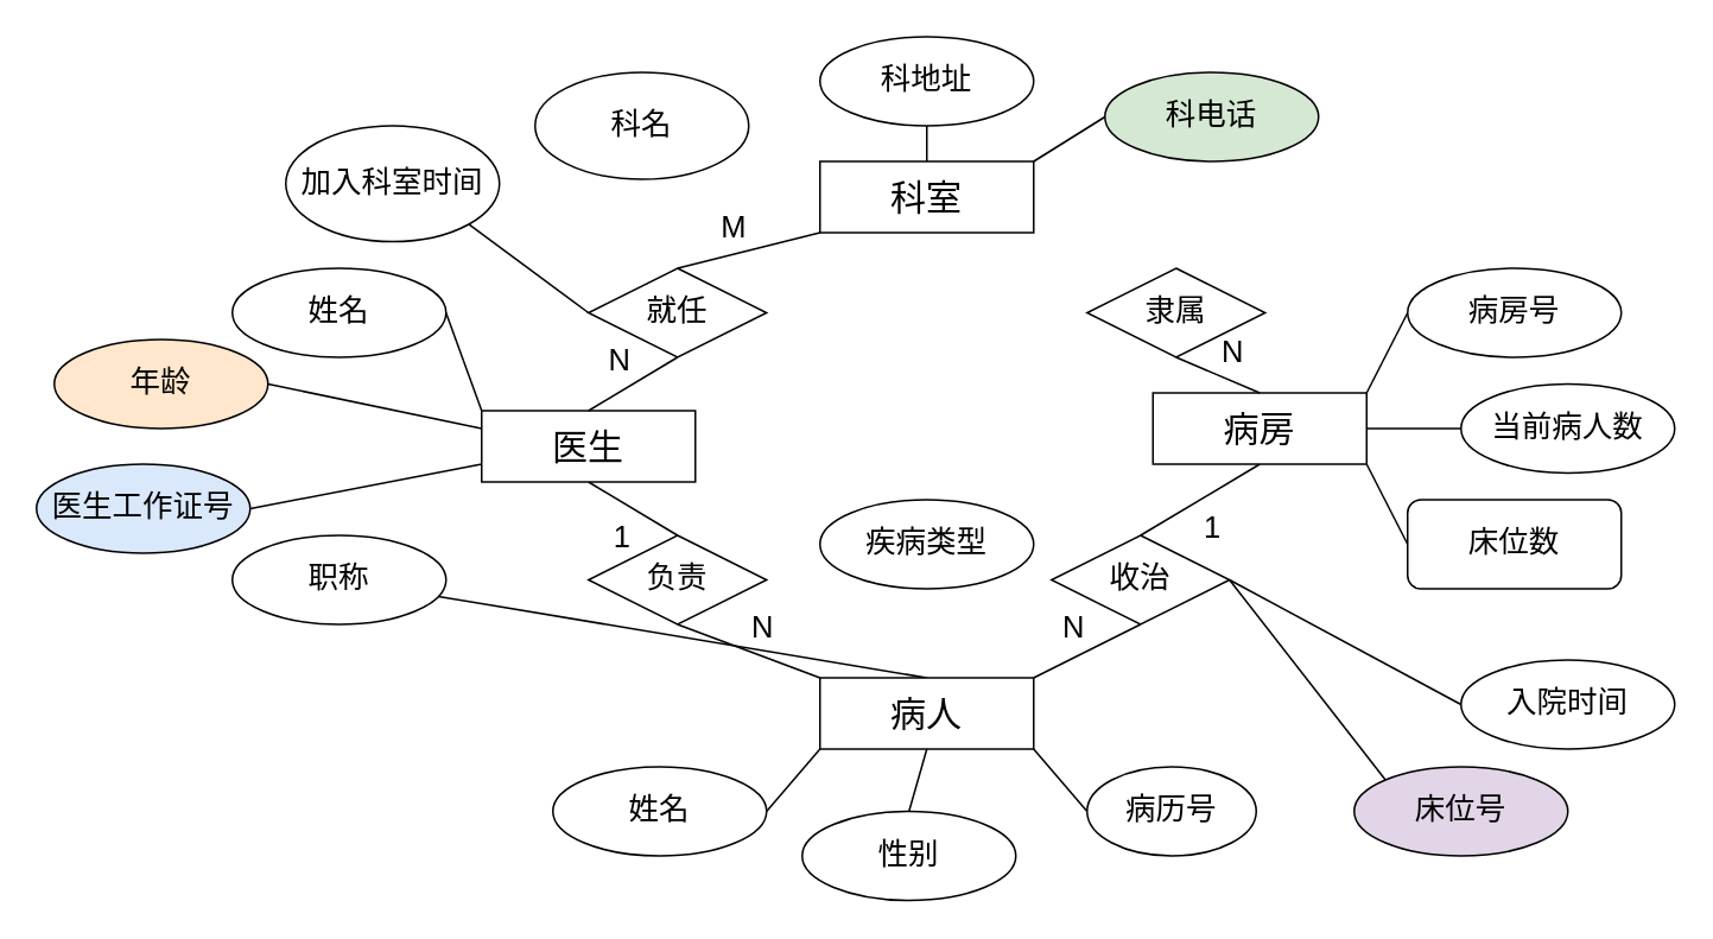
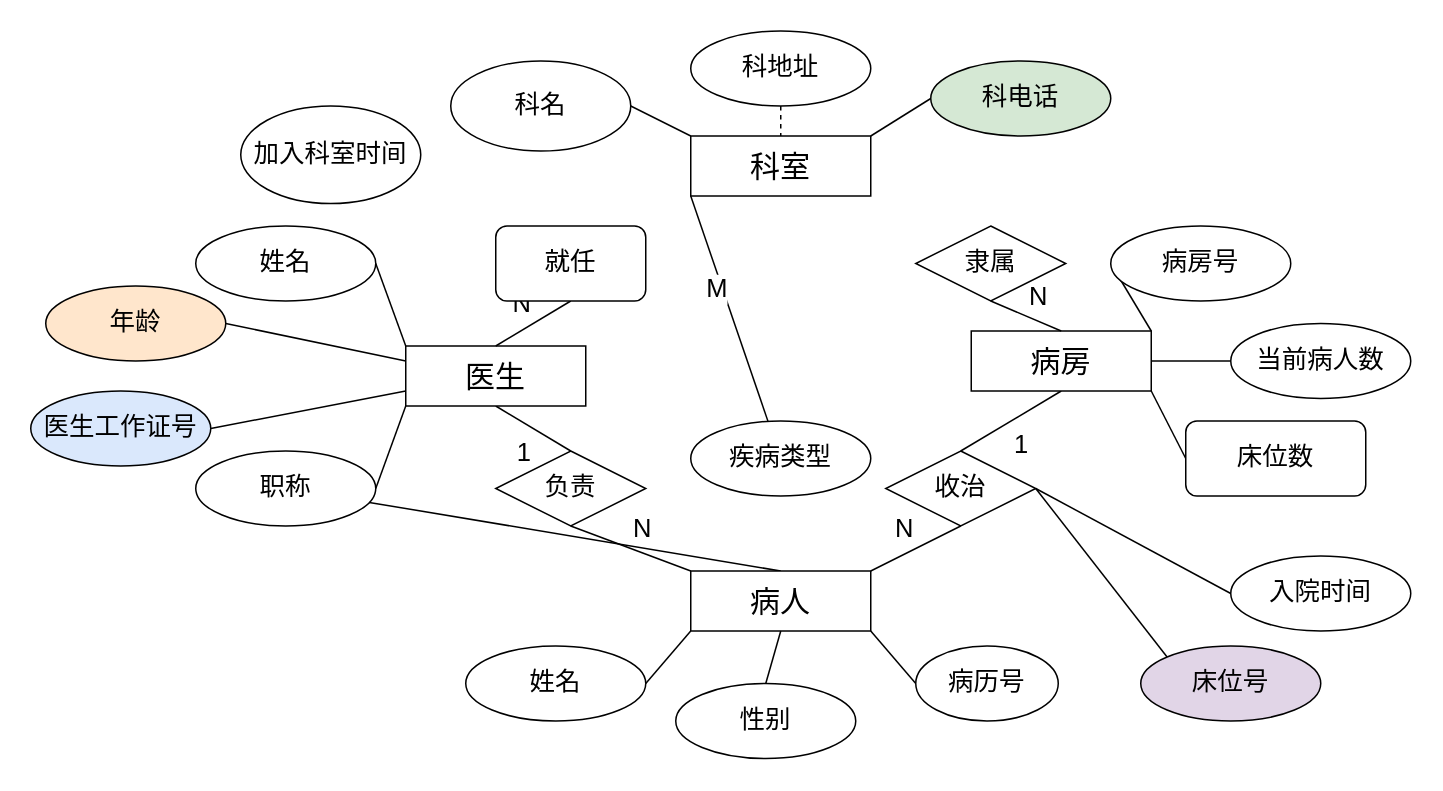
+ <mxCell id="3" style="edgeStyle=none;rounded=0;orthogonalLoop=1;jettySize=auto;html=1;exitX=0;exitY=0;exitDx=0;exitDy=0;entryX=1;entryY=0.5;entryDx=0;entryDy=0;endArrow=none;endFill=0;fontSize=17;" parent="1" source="4" target="16" edge="1"><mxGeometry relative="1" as="geometry" /></mxCell>
- <mxCell id="31" style="rounded=0;orthogonalLoop=1;jettySize=auto;html=1;exitX=0.5;exitY=1;exitDx=0;exitDy=0;entryX=0.5;entryY=0;entryDx=0;entryDy=0;endArrow=none;endFill=0;" parent="1" source="32" target="4" edge="1"><mxGeometry relative="1" as="geometry" /></mxCell>
+ <mxCell id="31" style="rounded=0;orthogonalLoop=1;jettySize=auto;html=1;exitX=0.5;exitY=1;exitDx=0;exitDy=0;entryX=0.5;entryY=0;entryDx=0;entryDy=0;endArrow=none;endFill=0;dashed=1;" parent="1" source="32" target="4" edge="1"><mxGeometry relative="1" as="geometry" /></mxCell>
- <mxCell id="2" value="M" style="rounded=0;orthogonalLoop=1;jettySize=auto;html=1;exitX=0;exitY=1;exitDx=0;exitDy=0;entryX=0.5;entryY=0;entryDx=0;entryDy=0;fontSize=17;endArrow=none;endFill=0;labelPosition=left;verticalLabelPosition=top;align=right;verticalAlign=bottom;" parent="1" source="4" target="24" edge="1"><mxGeometry relative="1" as="geometry" /></mxCell>
+ <mxCell id="2" value="M" style="rounded=0;orthogonalLoop=1;jettySize=auto;html=1;exitX=0;exitY=1;exitDx=0;exitDy=0;fontSize=17;endArrow=none;endFill=0;labelPosition=left;verticalLabelPosition=top;align=right;verticalAlign=bottom;" parent="1" source="4" target="47" edge="1"><mxGeometry relative="1" as="geometry" /></mxCell>
- <mxCell id="48" style="edgeStyle=none;rounded=0;orthogonalLoop=1;jettySize=auto;html=1;exitX=1;exitY=1;exitDx=0;exitDy=0;entryX=0;entryY=0.5;entryDx=0;entryDy=0;endArrow=none;endFill=0;fontSize=17;" parent="1" source="49" target="24" edge="1"><mxGeometry relative="1" as="geometry" /></mxCell>
- <mxCell id="24" value="就任" style="rhombus;whiteSpace=wrap;html=1;fontSize=17;" parent="1" vertex="1"><mxGeometry x="330" y="150" width="100" height="50" as="geometry" /></mxCell>
+ <mxCell id="24" value="就任" style="whiteSpace=wrap;html=1;fontSize=17;rounded=1;" parent="1" vertex="1"><mxGeometry x="330" y="150" width="100" height="50" as="geometry" /></mxCell>
- <mxCell id="21" value="病房号" style="ellipse;whiteSpace=wrap;html=1;fontSize=17;" parent="1" vertex="1"><mxGeometry x="790" y="150" width="120" height="50" as="geometry" /></mxCell>
+ <mxCell id="21" value="病房号" style="ellipse;whiteSpace=wrap;html=1;fontSize=17;" parent="1" vertex="1"><mxGeometry x="740" y="150" width="120" height="50" as="geometry" /></mxCell>
+ <mxCell id="8" style="edgeStyle=none;rounded=0;orthogonalLoop=1;jettySize=auto;html=1;exitX=0;exitY=1;exitDx=0;exitDy=0;entryX=1;entryY=0.5;entryDx=0;entryDy=0;endArrow=none;endFill=0;" parent="1" source="10" target="17" edge="1"><mxGeometry relative="1" as="geometry" /></mxCell>
